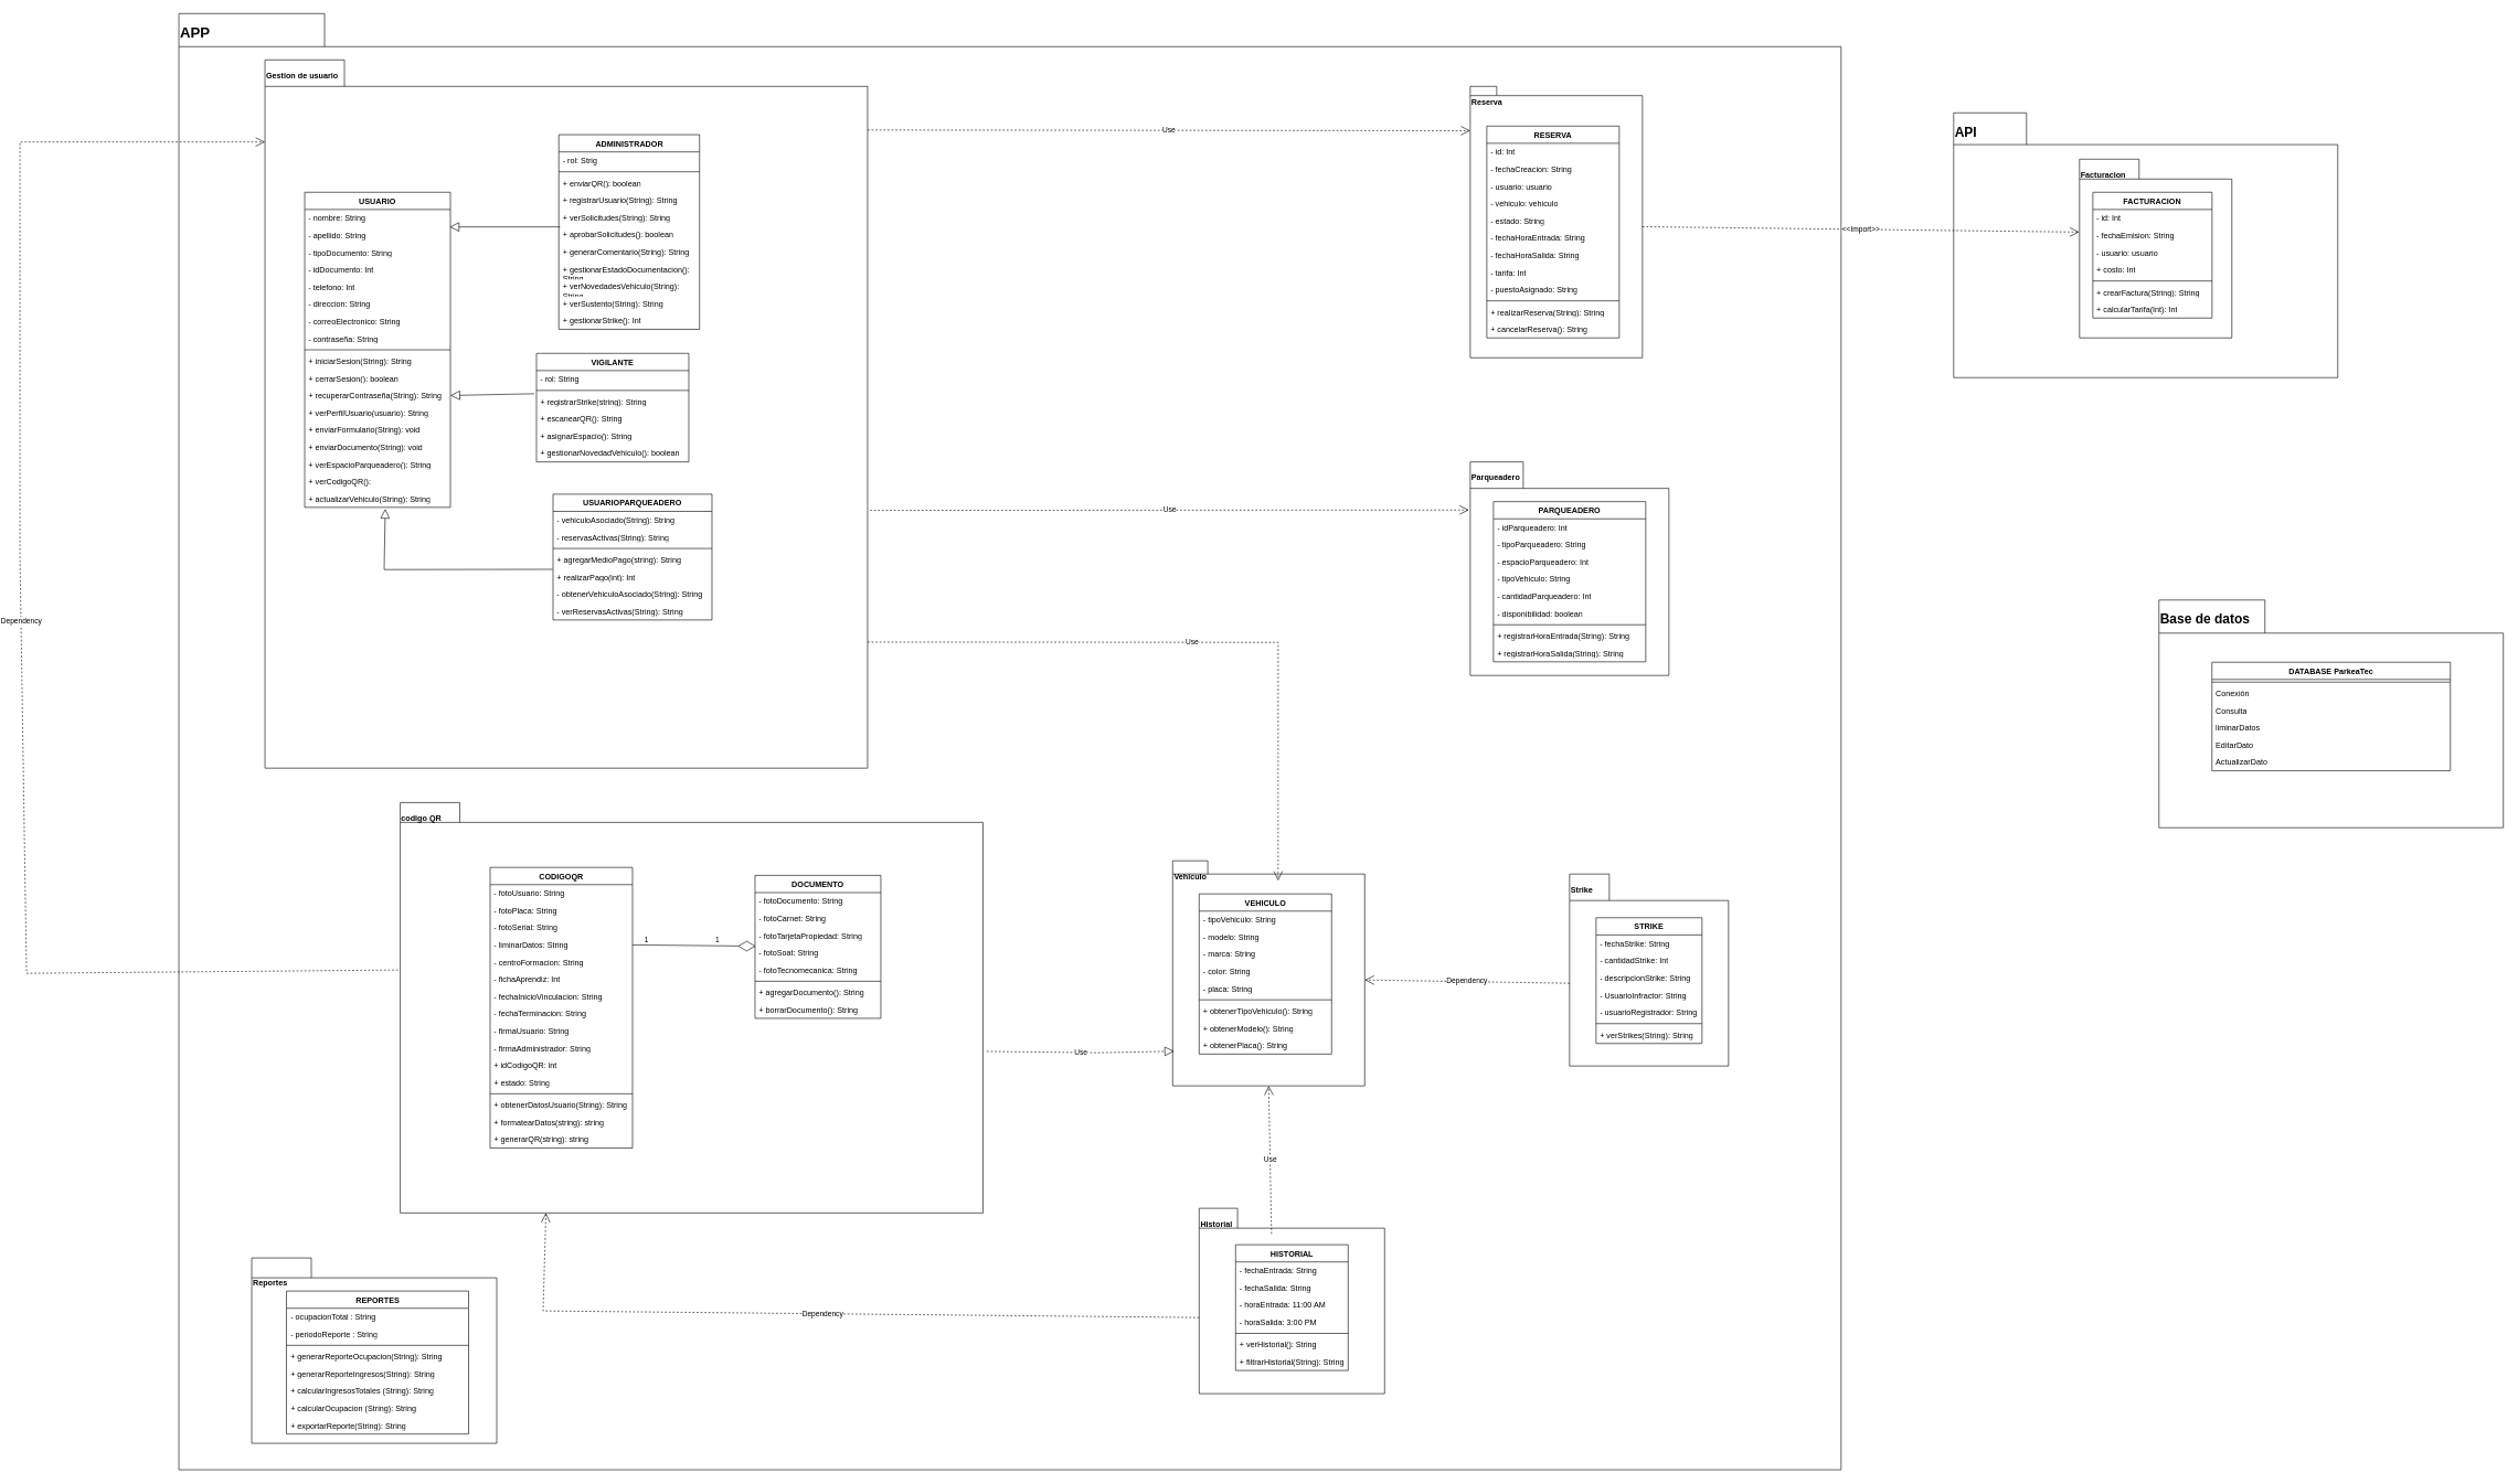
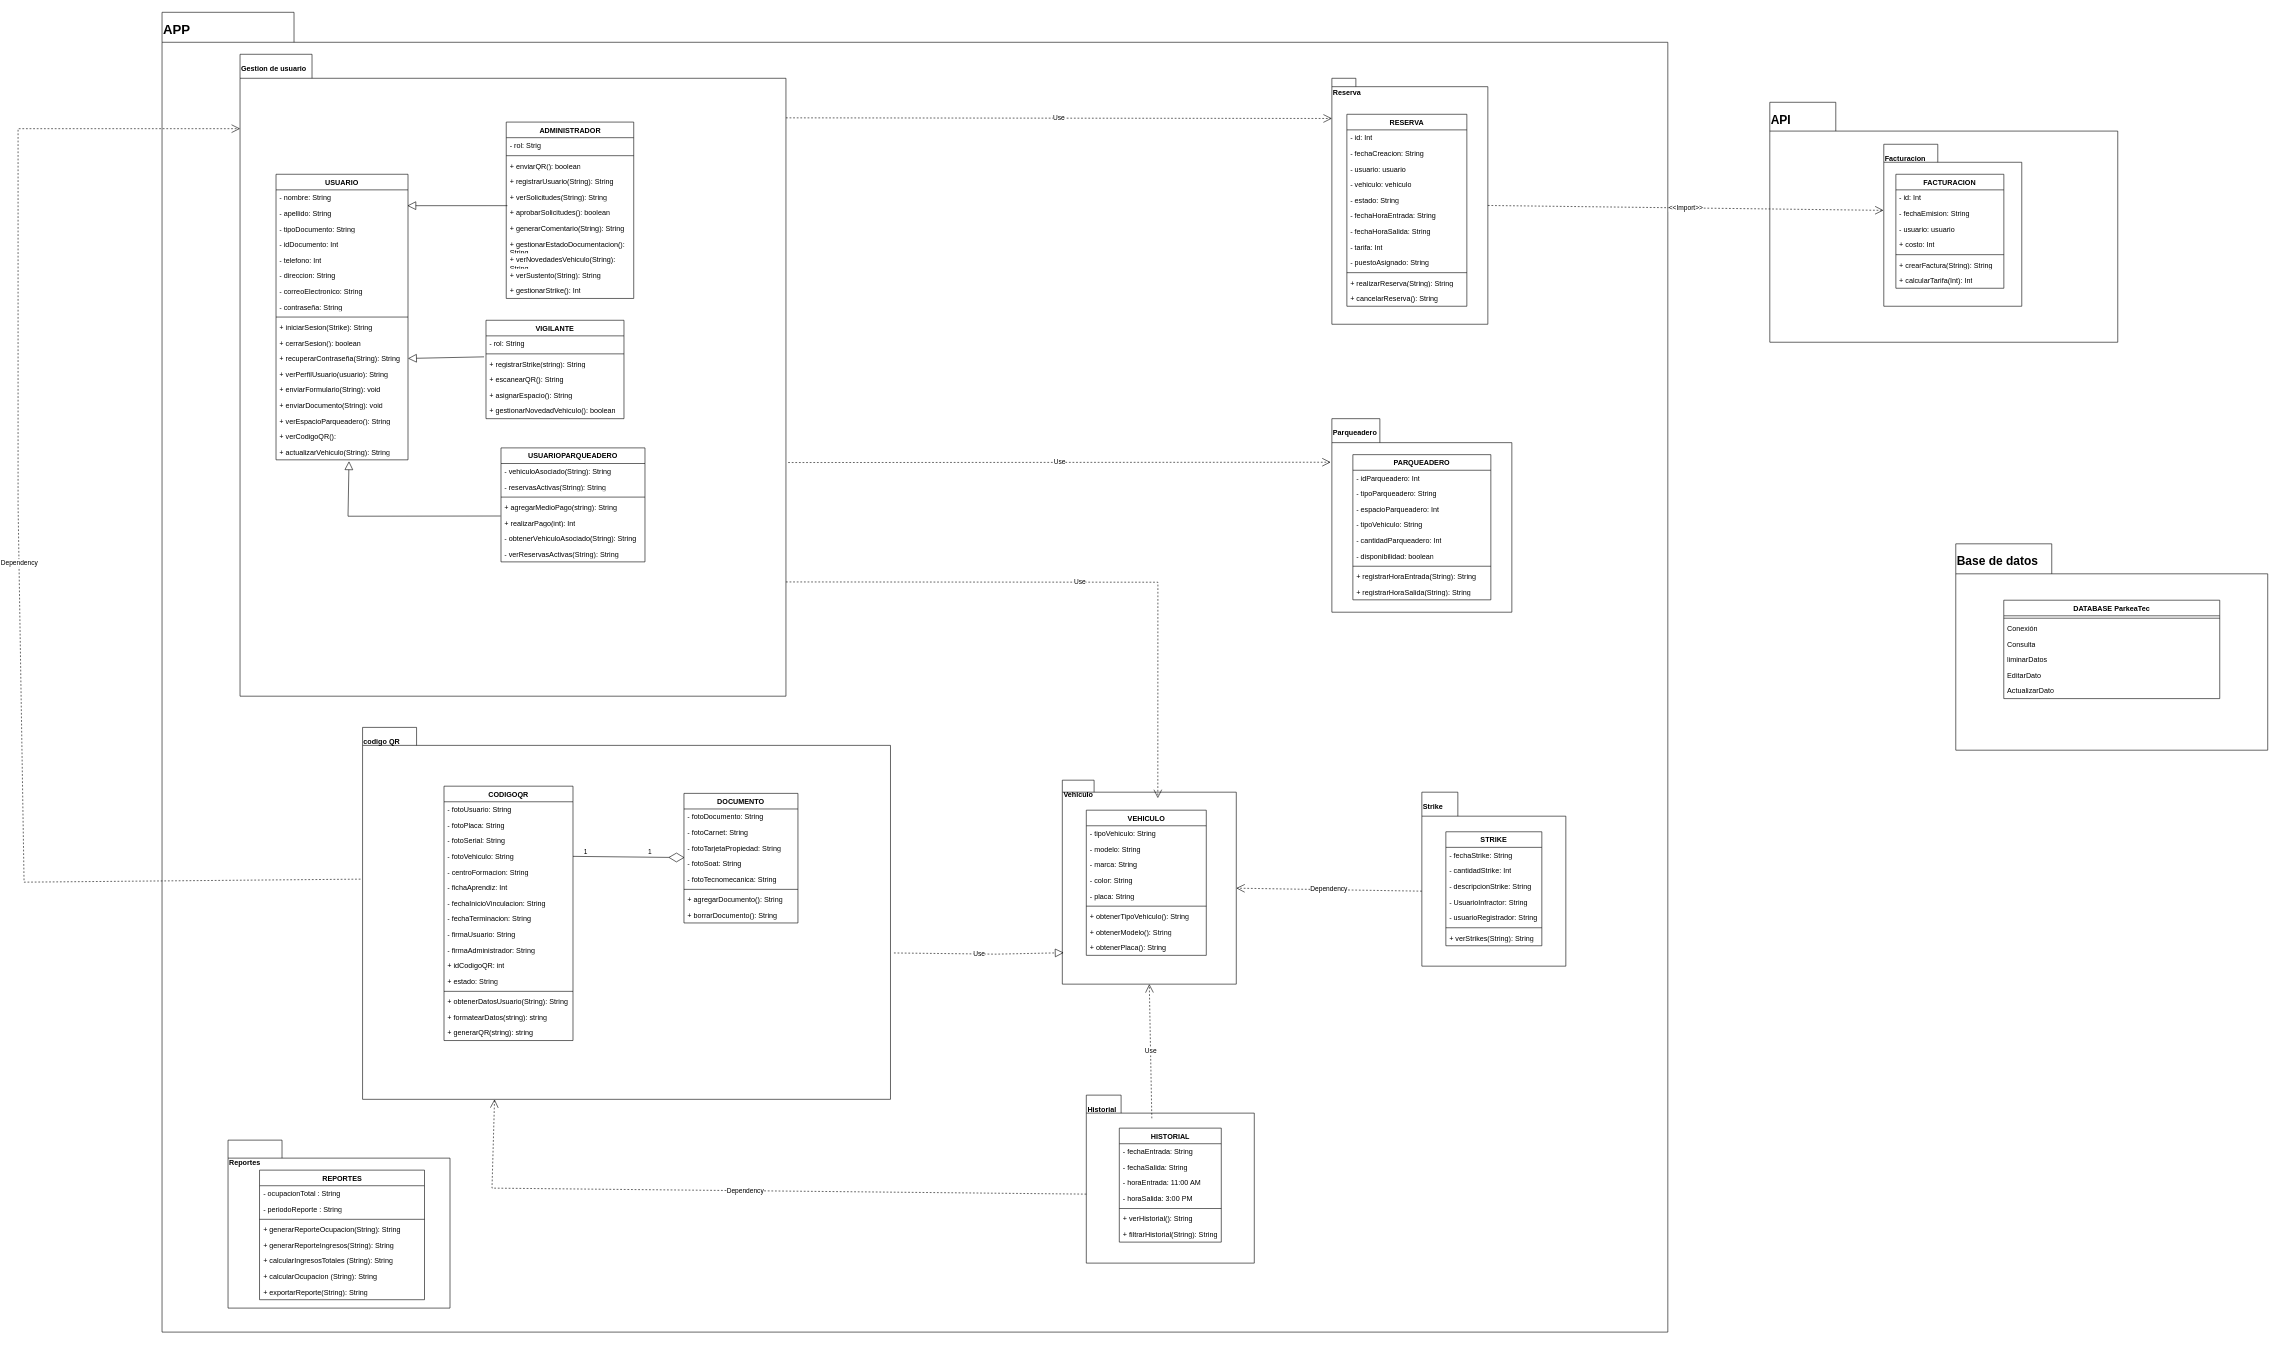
- <mxCell id="59" value="+ iniciarSesion(String): String" style="text;strokeColor=none;fillColor=none;align=left;verticalAlign=top;spacingLeft=4;spacingRight=4;overflow=hidden;rotatable=0;points=[[0,0.5],[1,0.5]];portConstraint=eastwest;whiteSpace=wrap;html=1;" parent="49" vertex="1"><mxGeometry y="242" width="220" height="26" as="geometry" /></mxCell>
+ <mxCell id="59" value="+ iniciarSesion(Strike): String" style="text;strokeColor=none;fillColor=none;align=left;verticalAlign=top;spacingLeft=4;spacingRight=4;overflow=hidden;rotatable=0;points=[[0,0.5],[1,0.5]];portConstraint=eastwest;whiteSpace=wrap;html=1;" parent="49" vertex="1"><mxGeometry y="242" width="220" height="26" as="geometry" /></mxCell>
- <mxCell id="120" value="- liminarDatos: String" style="text;strokeColor=none;fillColor=none;align=left;verticalAlign=top;spacingLeft=4;spacingRight=4;overflow=hidden;rotatable=0;points=[[0,0.5],[1,0.5]];portConstraint=eastwest;whiteSpace=wrap;html=1;" parent="116" vertex="1"><mxGeometry y="104" width="215" height="26" as="geometry" /></mxCell>
+ <mxCell id="120" value="- fotoVehiculo: String" style="text;strokeColor=none;fillColor=none;align=left;verticalAlign=top;spacingLeft=4;spacingRight=4;overflow=hidden;rotatable=0;points=[[0,0.5],[1,0.5]];portConstraint=eastwest;whiteSpace=wrap;html=1;" parent="116" vertex="1"><mxGeometry y="104" width="215" height="26" as="geometry" /></mxCell>
